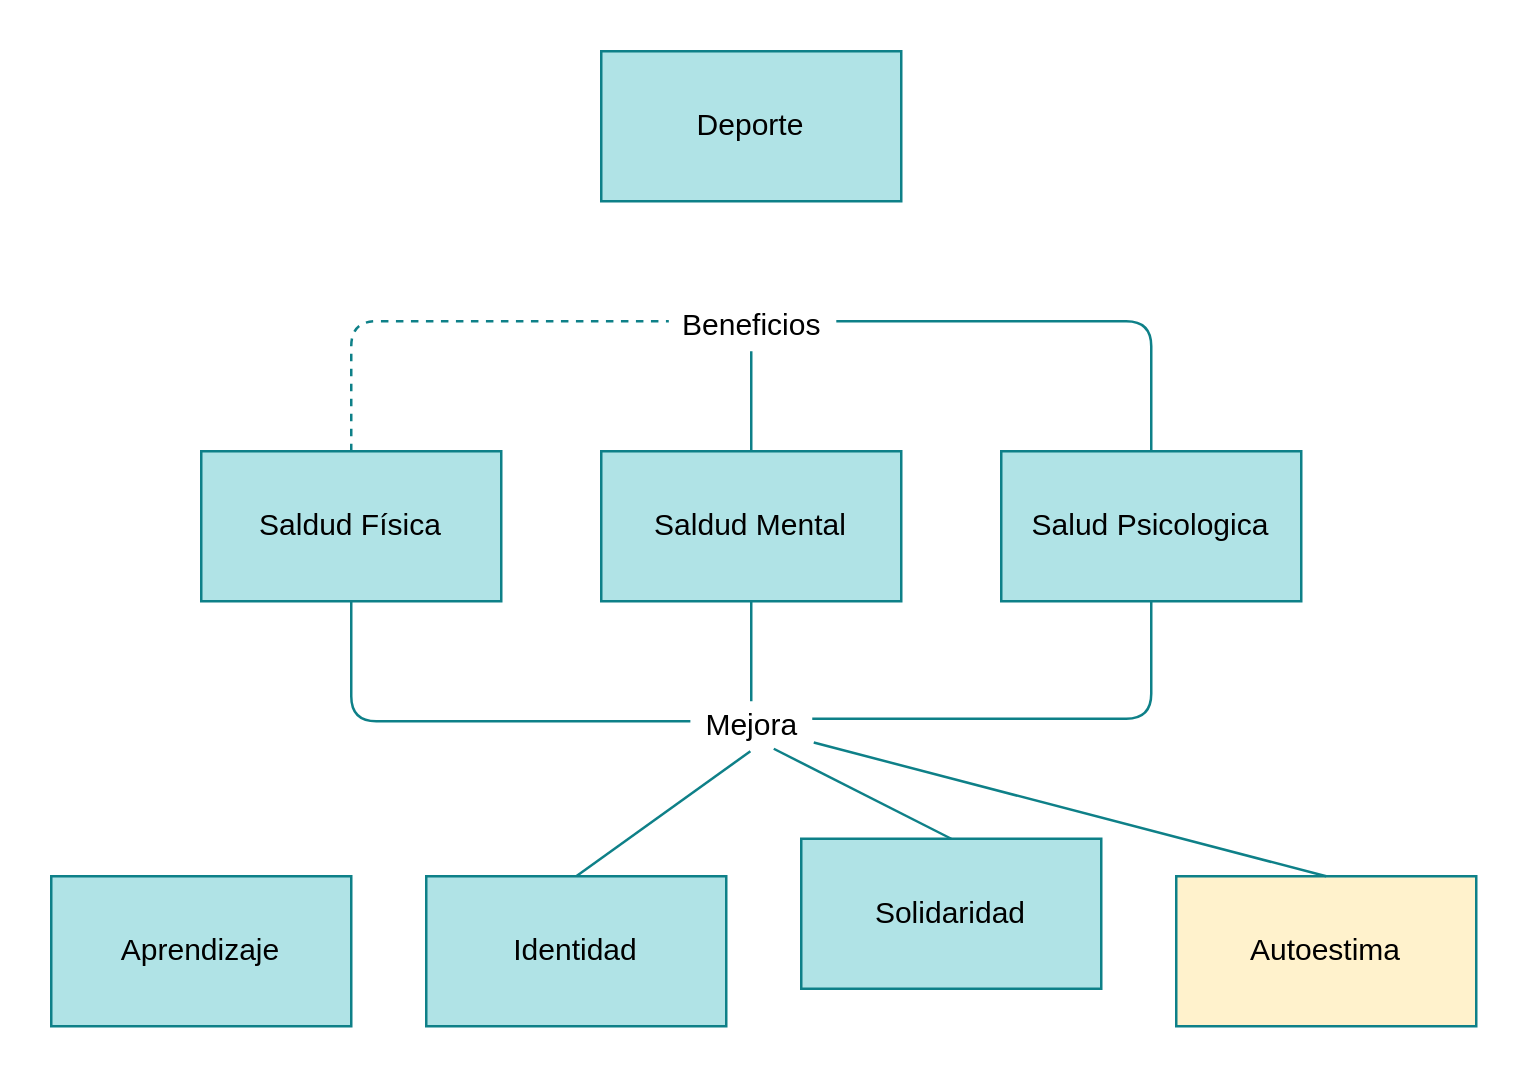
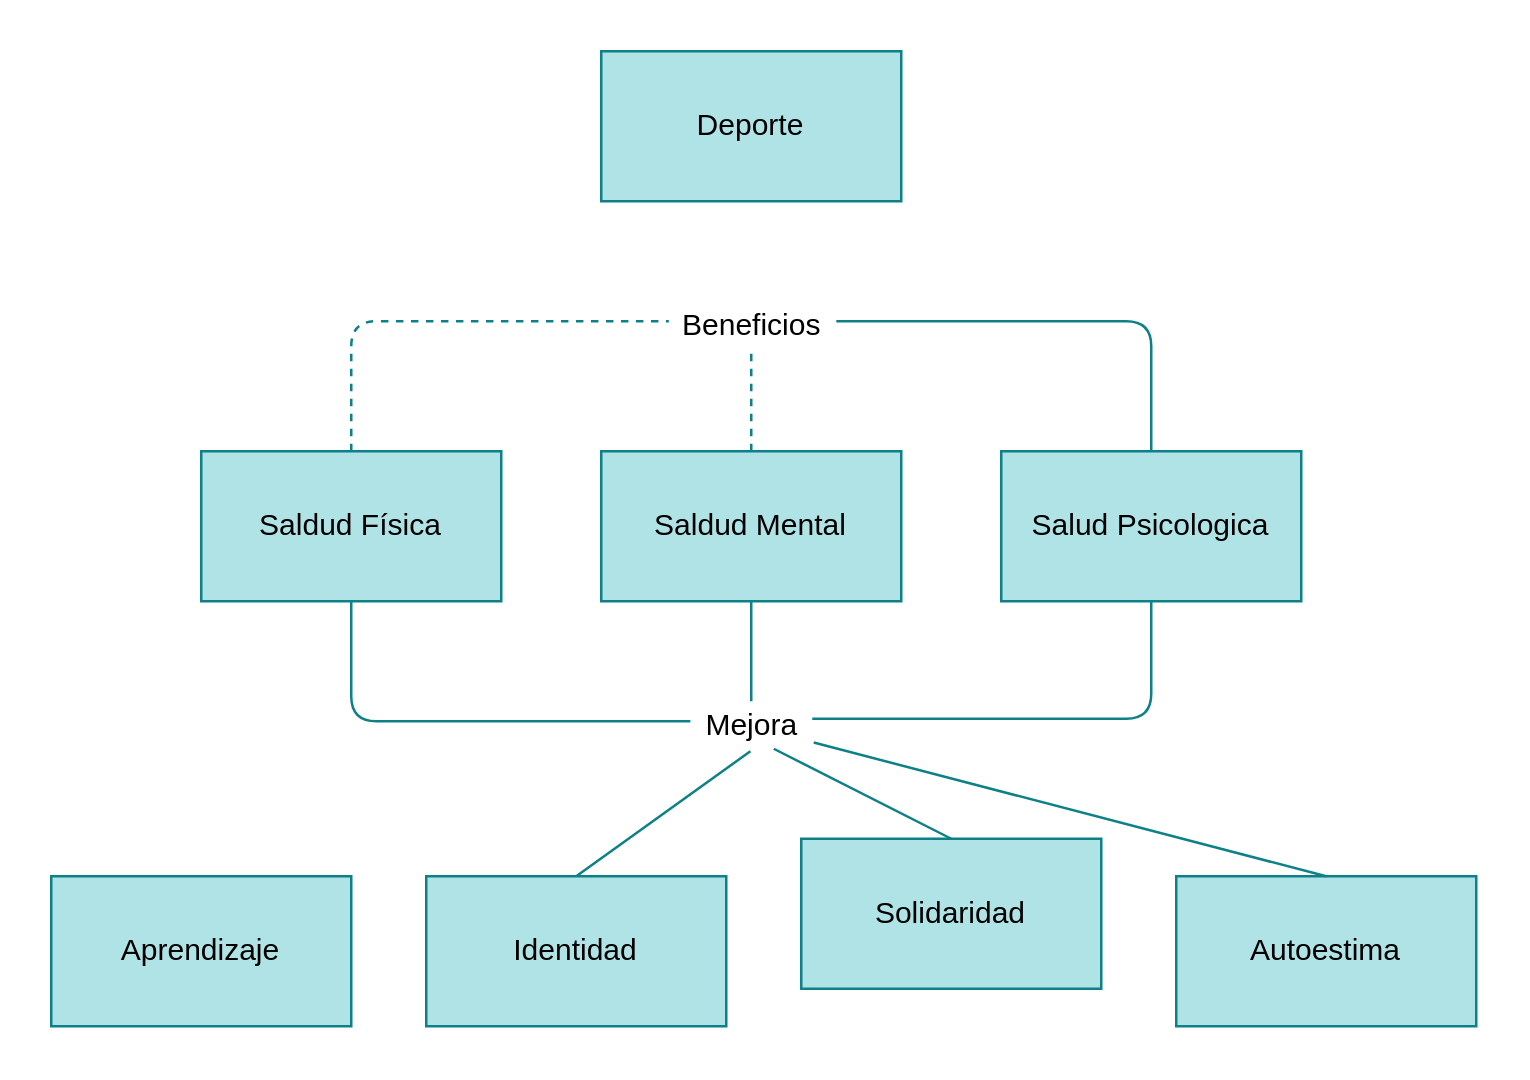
- <mxCell id="9" value="" style="endArrow=none;html=1;fontColor=#000000;fillColor=#b0e3e6;strokeColor=#0e8088;exitX=0.5;exitY=0;exitDx=0;exitDy=0;" parent="1" source="7" target="3" edge="1"><mxGeometry width="50" height="50" relative="1" as="geometry"><mxPoint x="299.5" y="190" as="sourcePoint" /><mxPoint x="300" y="160" as="targetPoint" /></mxGeometry></mxCell>
+ <mxCell id="9" value="" style="endArrow=none;html=1;fontColor=#000000;fillColor=#b0e3e6;strokeColor=#0e8088;exitX=0.5;exitY=0;exitDx=0;exitDy=0;dashed=1;" parent="1" source="7" target="3" edge="1"><mxGeometry width="50" height="50" relative="1" as="geometry"><mxPoint x="299.5" y="190" as="sourcePoint" /><mxPoint x="300" y="160" as="targetPoint" /></mxGeometry></mxCell>
- <mxCell id="19" value="&lt;font color=&quot;#000000&quot;&gt;Autoestima&lt;/font&gt;" style="rounded=0;whiteSpace=wrap;html=1;fillColor=#fff2cc;strokeColor=#0e8088;" vertex="1" parent="1"><mxGeometry x="470" y="350" width="120" height="60" as="geometry" /></mxCell>
+ <mxCell id="19" value="&lt;font color=&quot;#000000&quot;&gt;Autoestima&lt;/font&gt;" style="rounded=0;whiteSpace=wrap;html=1;fillColor=#b0e3e6;strokeColor=#0e8088;" vertex="1" parent="1"><mxGeometry x="470" y="350" width="120" height="60" as="geometry" /></mxCell>
